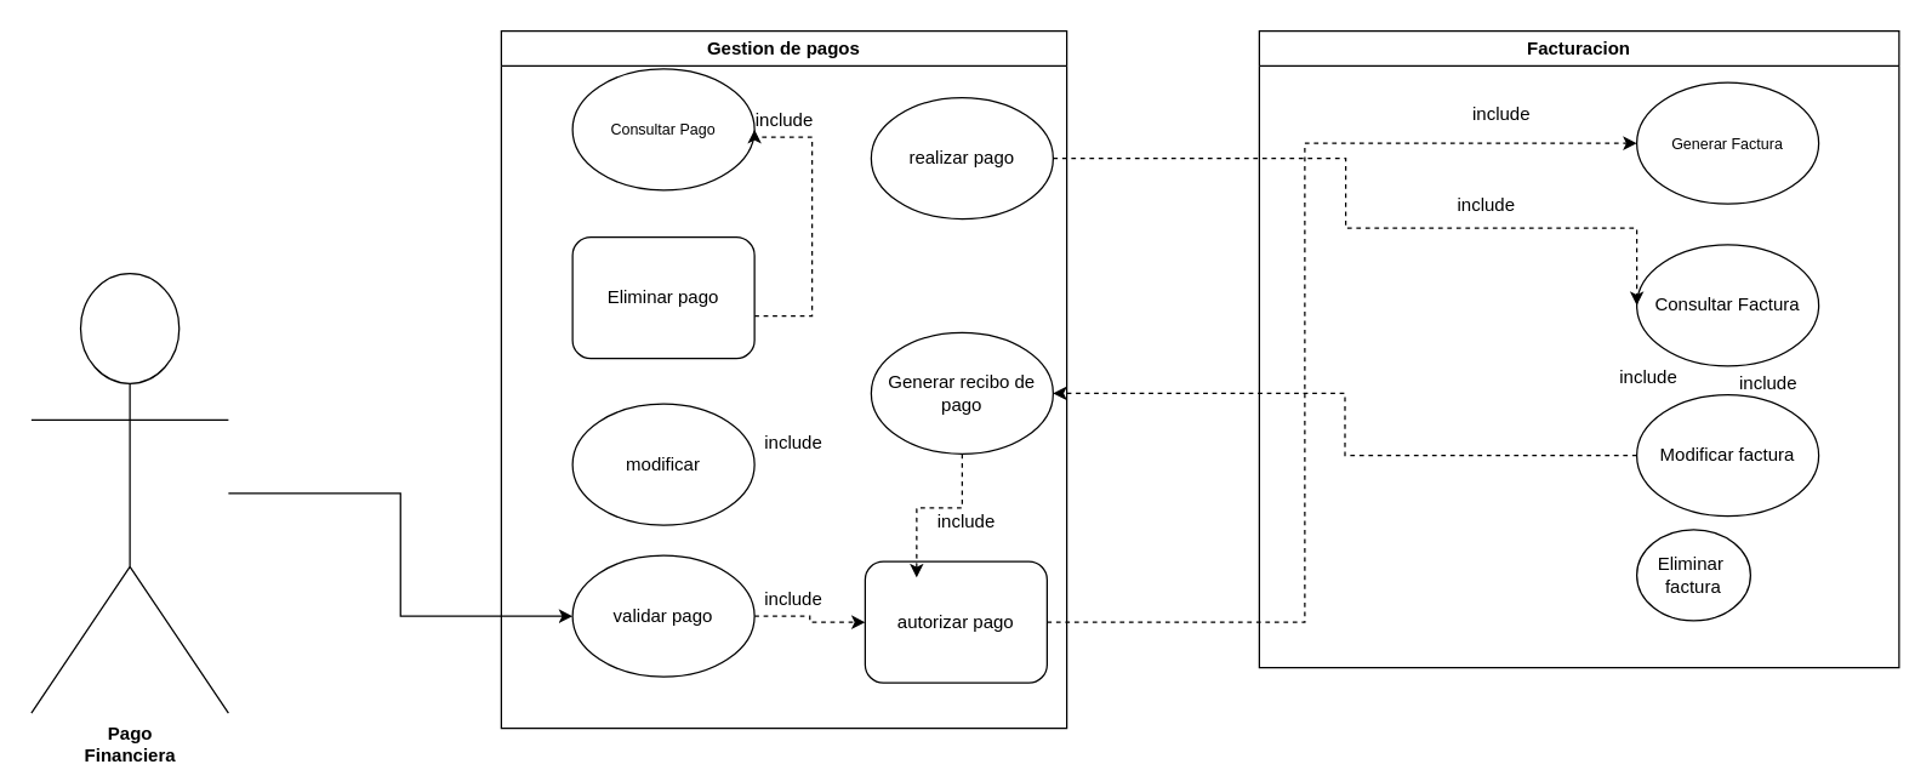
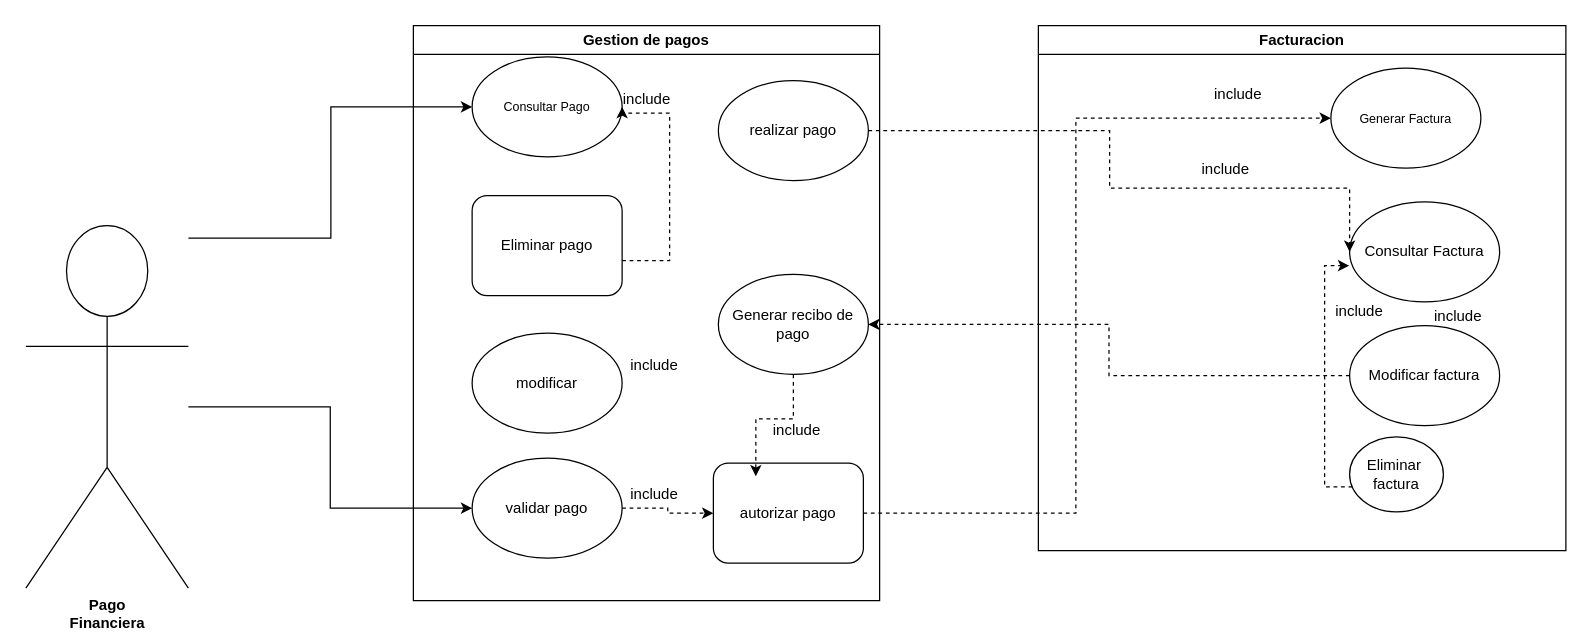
- <mxCell id="21" value="&lt;font size=&quot;1&quot;&gt;Generar Factura&lt;/font&gt;" style="ellipse;whiteSpace=wrap;html=1;" vertex="1" parent="20"><mxGeometry x="249" y="34" width="120" height="80" as="geometry" /></mxCell>
+ <mxCell id="21" value="&lt;font size=&quot;1&quot;&gt;Generar Factura&lt;/font&gt;" style="ellipse;whiteSpace=wrap;html=1;" vertex="1" parent="20"><mxGeometry x="234" y="34" width="120" height="80" as="geometry" /></mxCell>
+ <mxCell id="3" style="edgeStyle=orthogonalEdgeStyle;rounded=0;orthogonalLoop=1;jettySize=auto;html=1;entryX=0;entryY=0.5;entryDx=0;entryDy=0;" edge="1" parent="1" source="4" target="6"><mxGeometry relative="1" as="geometry"><Array as="points"><mxPoint x="264" y="190" /><mxPoint x="264" y="85" /></Array></mxGeometry></mxCell>
+ <mxCell id="26" style="edgeStyle=orthogonalEdgeStyle;rounded=0;orthogonalLoop=1;jettySize=auto;html=1;entryX=-0.003;entryY=0.638;entryDx=0;entryDy=0;entryPerimeter=0;dashed=1;" edge="1" parent="20" source="25" target="24"><mxGeometry relative="1" as="geometry"><Array as="points"><mxPoint x="229" y="369" /><mxPoint x="229" y="192" /></Array></mxGeometry></mxCell>
